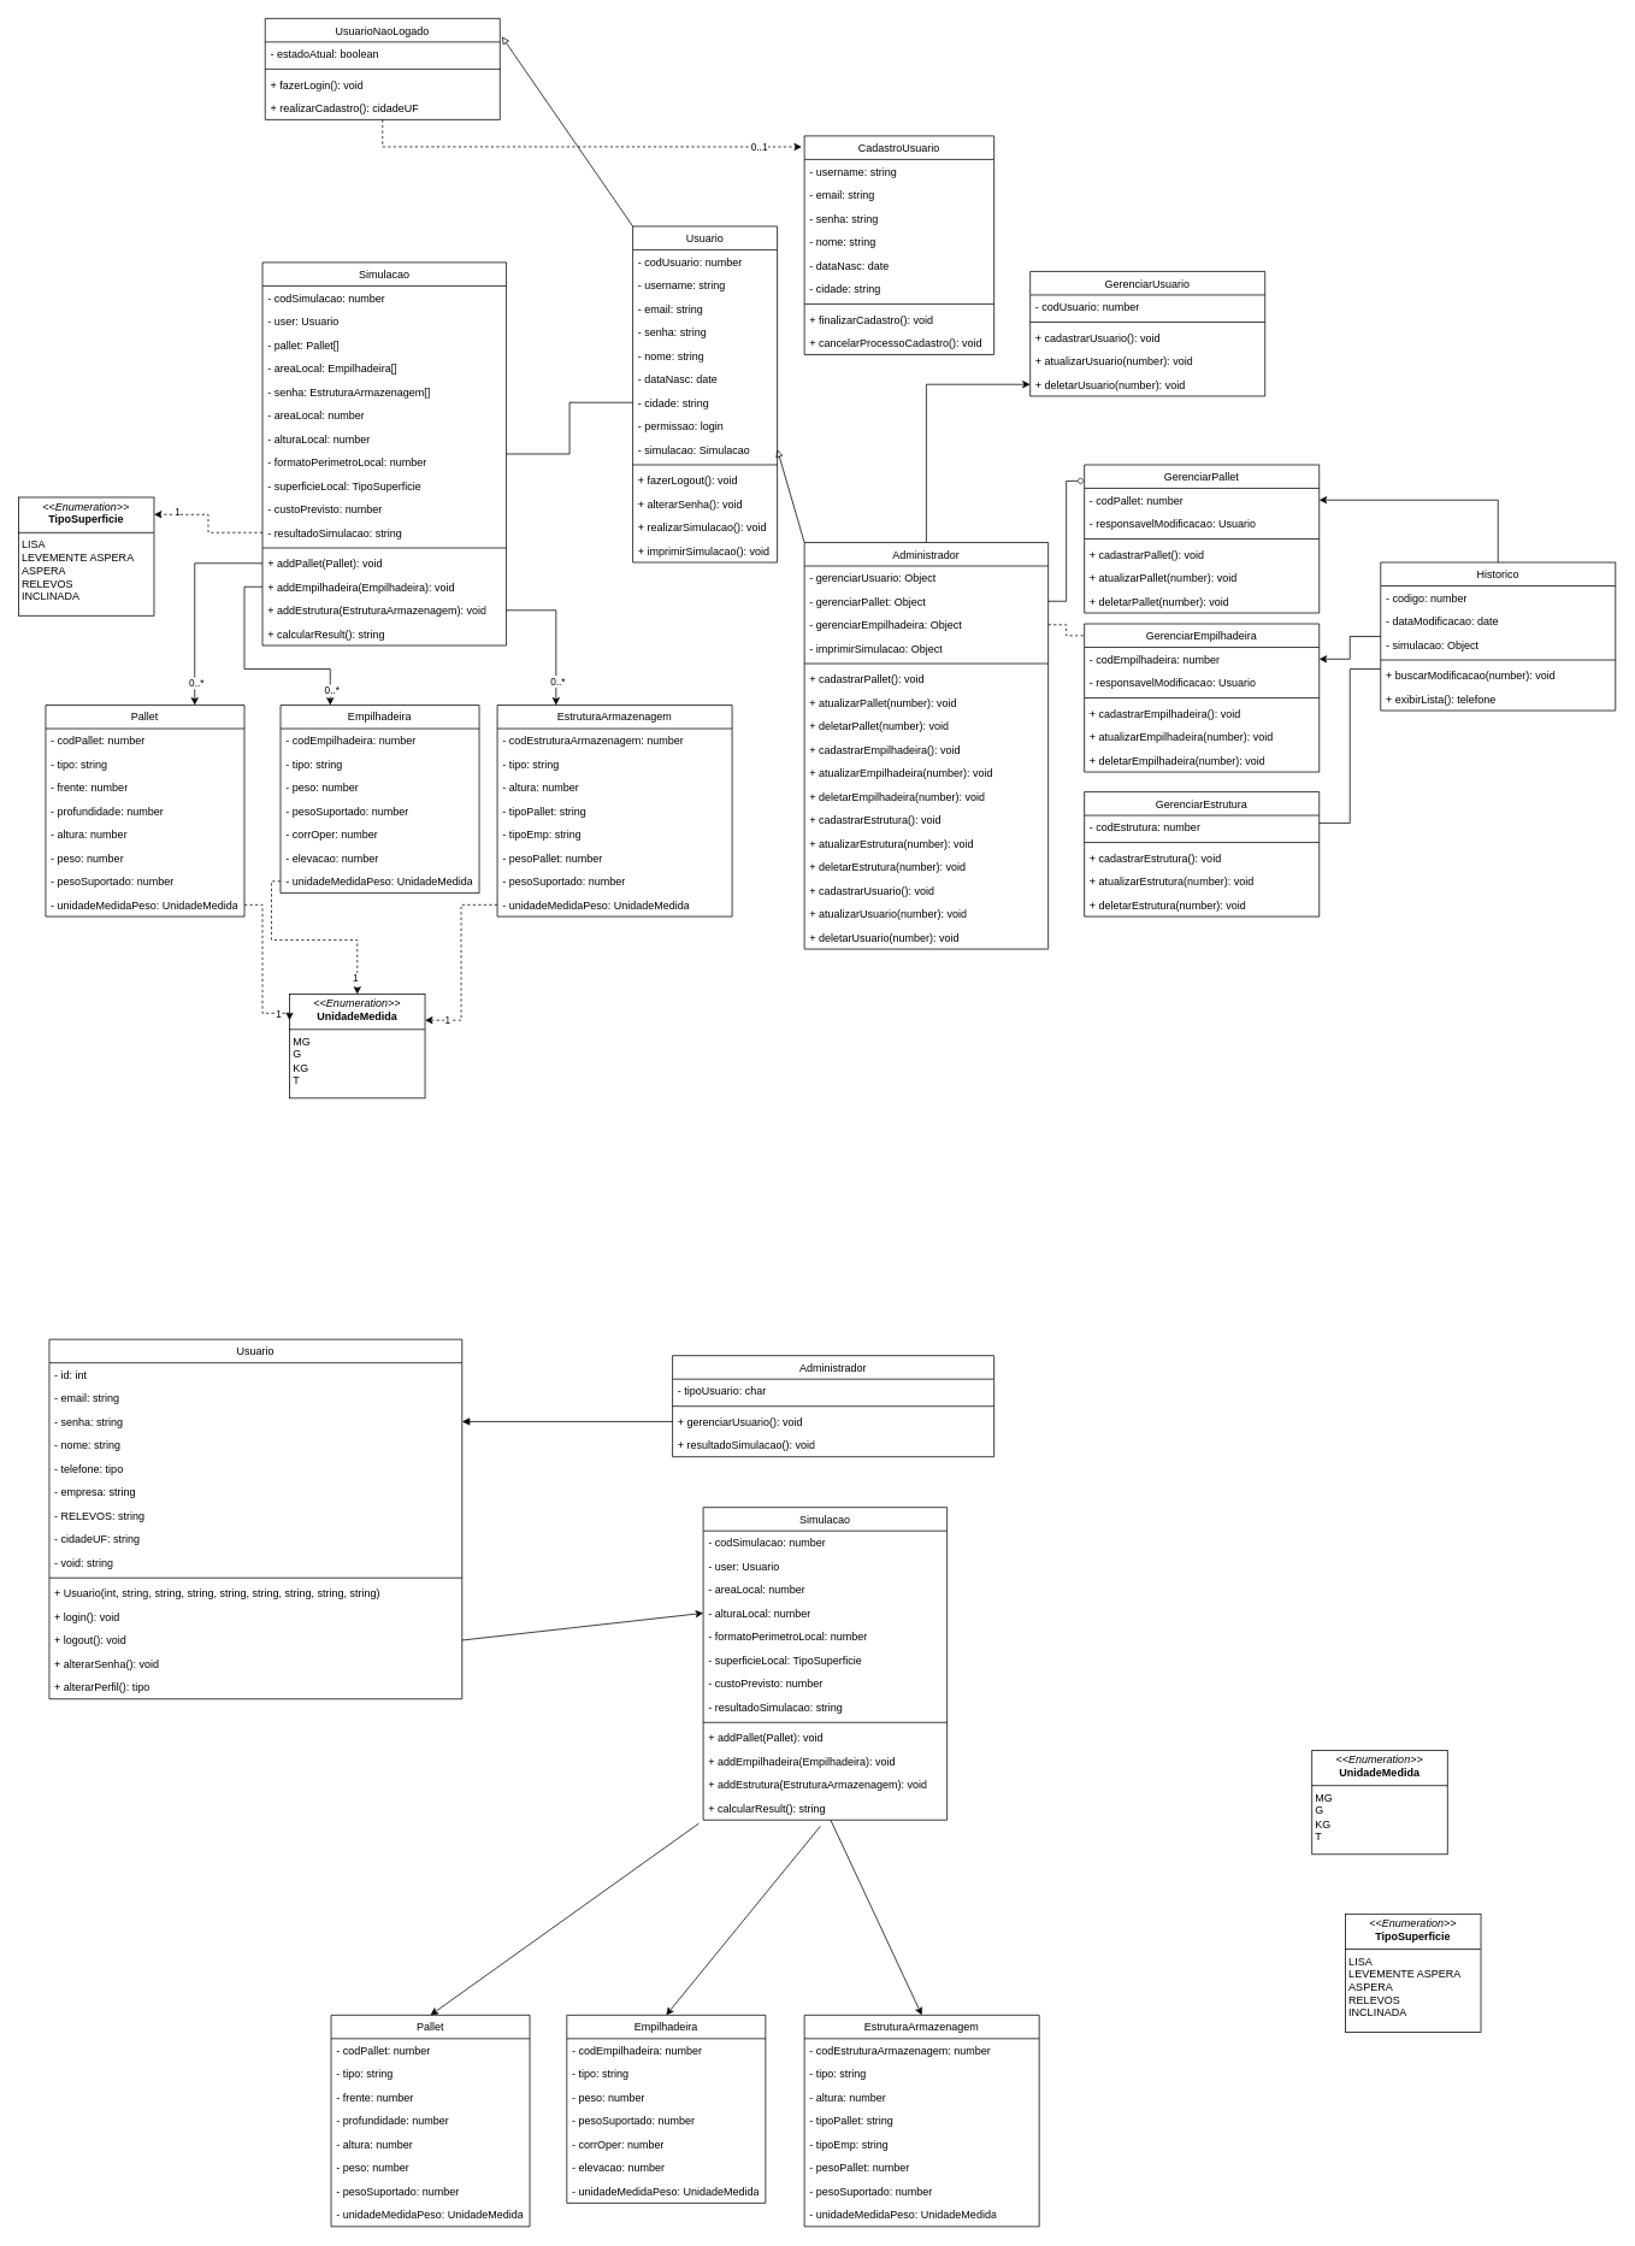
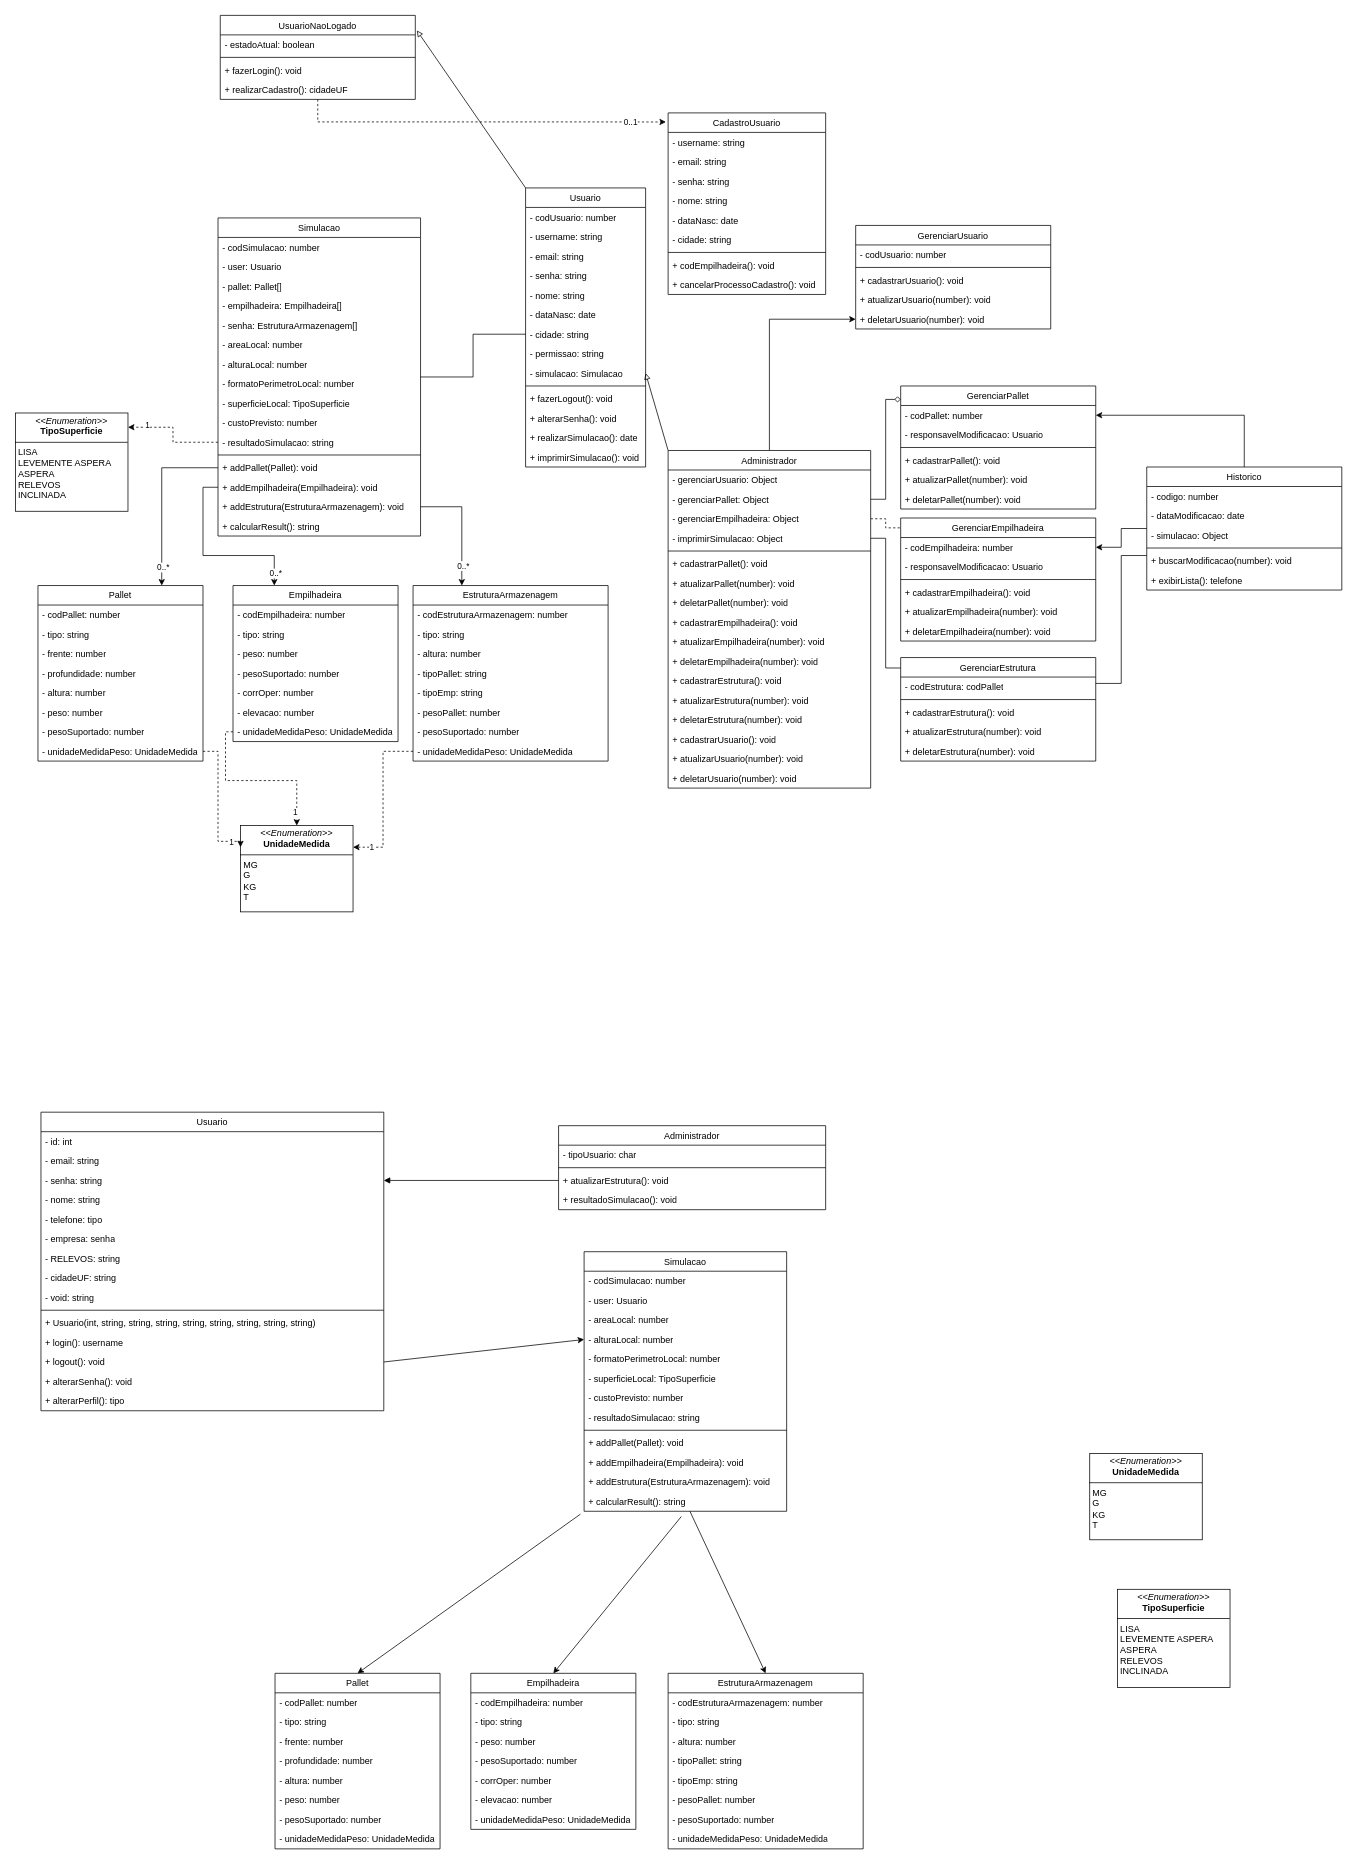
- <mxCell id="111" value="+ finalizarCadastro(): void" style="text;strokeColor=none;fillColor=none;align=left;verticalAlign=top;spacingLeft=4;spacingRight=4;overflow=hidden;rotatable=0;points=[[0,0.5],[1,0.5]];portConstraint=eastwest;whiteSpace=wrap;html=1;" parent="103" vertex="1"><mxGeometry y="190" width="210" height="26" as="geometry" /></mxCell>
+ <mxCell id="111" value="+ codEmpilhadeira(): void" style="text;strokeColor=none;fillColor=none;align=left;verticalAlign=top;spacingLeft=4;spacingRight=4;overflow=hidden;rotatable=0;points=[[0,0.5],[1,0.5]];portConstraint=eastwest;whiteSpace=wrap;html=1;" parent="103" vertex="1"><mxGeometry y="190" width="210" height="26" as="geometry" /></mxCell>
- <mxCell id="31" value="- areaLocal: Empilhadeira[]" style="text;strokeColor=none;fillColor=none;align=left;verticalAlign=top;spacingLeft=4;spacingRight=4;overflow=hidden;rotatable=0;points=[[0,0.5],[1,0.5]];portConstraint=eastwest;whiteSpace=wrap;html=1;" parent="27" vertex="1"><mxGeometry y="104" width="270" height="26" as="geometry" /></mxCell>
+ <mxCell id="31" value="- empilhadeira: Empilhadeira[]" style="text;strokeColor=none;fillColor=none;align=left;verticalAlign=top;spacingLeft=4;spacingRight=4;overflow=hidden;rotatable=0;points=[[0,0.5],[1,0.5]];portConstraint=eastwest;whiteSpace=wrap;html=1;" parent="27" vertex="1"><mxGeometry y="104" width="270" height="26" as="geometry" /></mxCell>
- <mxCell id="18" value="- permissao: login" style="text;strokeColor=none;fillColor=none;align=left;verticalAlign=top;spacingLeft=4;spacingRight=4;overflow=hidden;rotatable=0;points=[[0,0.5],[1,0.5]];portConstraint=eastwest;whiteSpace=wrap;html=1;" parent="10" vertex="1"><mxGeometry y="208" width="160" height="26" as="geometry" /></mxCell>
+ <mxCell id="18" value="- permissao: string" style="text;strokeColor=none;fillColor=none;align=left;verticalAlign=top;spacingLeft=4;spacingRight=4;overflow=hidden;rotatable=0;points=[[0,0.5],[1,0.5]];portConstraint=eastwest;whiteSpace=wrap;html=1;" parent="10" vertex="1"><mxGeometry y="208" width="160" height="26" as="geometry" /></mxCell>
- <mxCell id="23" value="+ realizarSimulacao(): void" style="text;strokeColor=none;fillColor=none;align=left;verticalAlign=top;spacingLeft=4;spacingRight=4;overflow=hidden;rotatable=0;points=[[0,0.5],[1,0.5]];portConstraint=eastwest;whiteSpace=wrap;html=1;" parent="10" vertex="1"><mxGeometry y="320" width="160" height="26" as="geometry" /></mxCell>
+ <mxCell id="23" value="+ realizarSimulacao(): date" style="text;strokeColor=none;fillColor=none;align=left;verticalAlign=top;spacingLeft=4;spacingRight=4;overflow=hidden;rotatable=0;points=[[0,0.5],[1,0.5]];portConstraint=eastwest;whiteSpace=wrap;html=1;" parent="10" vertex="1"><mxGeometry y="320" width="160" height="26" as="geometry" /></mxCell>
+ <mxCell id="143" style="edgeStyle=orthogonalEdgeStyle;rounded=0;orthogonalLoop=1;jettySize=auto;html=1;entryX=0;entryY=0.101;entryDx=0;entryDy=0;entryPerimeter=0;endArrow=none;endFill=0;" parent="1" source="51" target="135" edge="1"><mxGeometry relative="1" as="geometry" /></mxCell>
- <mxCell id="136" value="- codEstrutura: number" style="text;strokeColor=none;fillColor=none;align=left;verticalAlign=top;spacingLeft=4;spacingRight=4;overflow=hidden;rotatable=0;points=[[0,0.5],[1,0.5]];portConstraint=eastwest;whiteSpace=wrap;html=1;" parent="135" vertex="1"><mxGeometry y="26" width="260" height="26" as="geometry" /></mxCell>
+ <mxCell id="136" value="- codEstrutura: codPallet" style="text;strokeColor=none;fillColor=none;align=left;verticalAlign=top;spacingLeft=4;spacingRight=4;overflow=hidden;rotatable=0;points=[[0,0.5],[1,0.5]];portConstraint=eastwest;whiteSpace=wrap;html=1;" parent="135" vertex="1"><mxGeometry y="26" width="260" height="26" as="geometry" /></mxCell>
- <mxCell id="197" value="+ gerenciarUsuario(): void" style="text;strokeColor=none;fillColor=none;align=left;verticalAlign=top;spacingLeft=4;spacingRight=4;overflow=hidden;rotatable=0;points=[[0,0.5],[1,0.5]];portConstraint=eastwest;whiteSpace=wrap;html=1;" vertex="1" parent="194"><mxGeometry y="60" width="356" height="26" as="geometry" /></mxCell>
+ <mxCell id="197" value="+ atualizarEstrutura(): void" style="text;strokeColor=none;fillColor=none;align=left;verticalAlign=top;spacingLeft=4;spacingRight=4;overflow=hidden;rotatable=0;points=[[0,0.5],[1,0.5]];portConstraint=eastwest;whiteSpace=wrap;html=1;" vertex="1" parent="194"><mxGeometry y="60" width="356" height="26" as="geometry" /></mxCell>
- <mxCell id="168" value="- empresa: string" style="text;strokeColor=none;fillColor=none;align=left;verticalAlign=top;spacingLeft=4;spacingRight=4;overflow=hidden;rotatable=0;points=[[0,0.5],[1,0.5]];portConstraint=eastwest;whiteSpace=wrap;html=1;" vertex="1" parent="162"><mxGeometry y="156" width="457" height="26" as="geometry" /></mxCell>
+ <mxCell id="168" value="- empresa: senha" style="text;strokeColor=none;fillColor=none;align=left;verticalAlign=top;spacingLeft=4;spacingRight=4;overflow=hidden;rotatable=0;points=[[0,0.5],[1,0.5]];portConstraint=eastwest;whiteSpace=wrap;html=1;" vertex="1" parent="162"><mxGeometry y="156" width="457" height="26" as="geometry" /></mxCell>
- <mxCell id="174" value="+ login(): void" style="text;strokeColor=none;fillColor=none;align=left;verticalAlign=top;spacingLeft=4;spacingRight=4;overflow=hidden;rotatable=0;points=[[0,0.5],[1,0.5]];portConstraint=eastwest;whiteSpace=wrap;html=1;" vertex="1" parent="162"><mxGeometry y="294" width="457" height="26" as="geometry" /></mxCell>
+ <mxCell id="174" value="+ login(): username" style="text;strokeColor=none;fillColor=none;align=left;verticalAlign=top;spacingLeft=4;spacingRight=4;overflow=hidden;rotatable=0;points=[[0,0.5],[1,0.5]];portConstraint=eastwest;whiteSpace=wrap;html=1;" vertex="1" parent="162"><mxGeometry y="294" width="457" height="26" as="geometry" /></mxCell>
